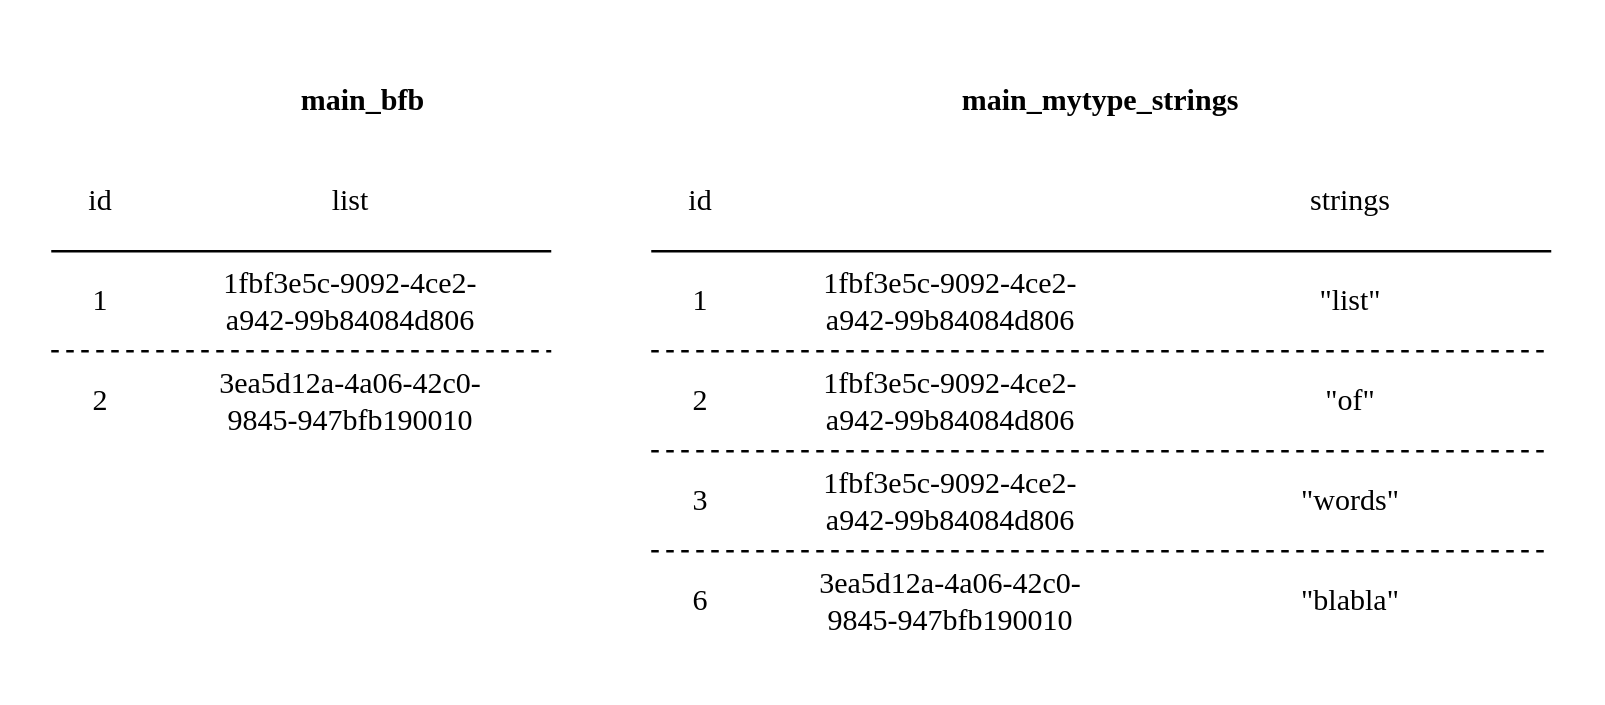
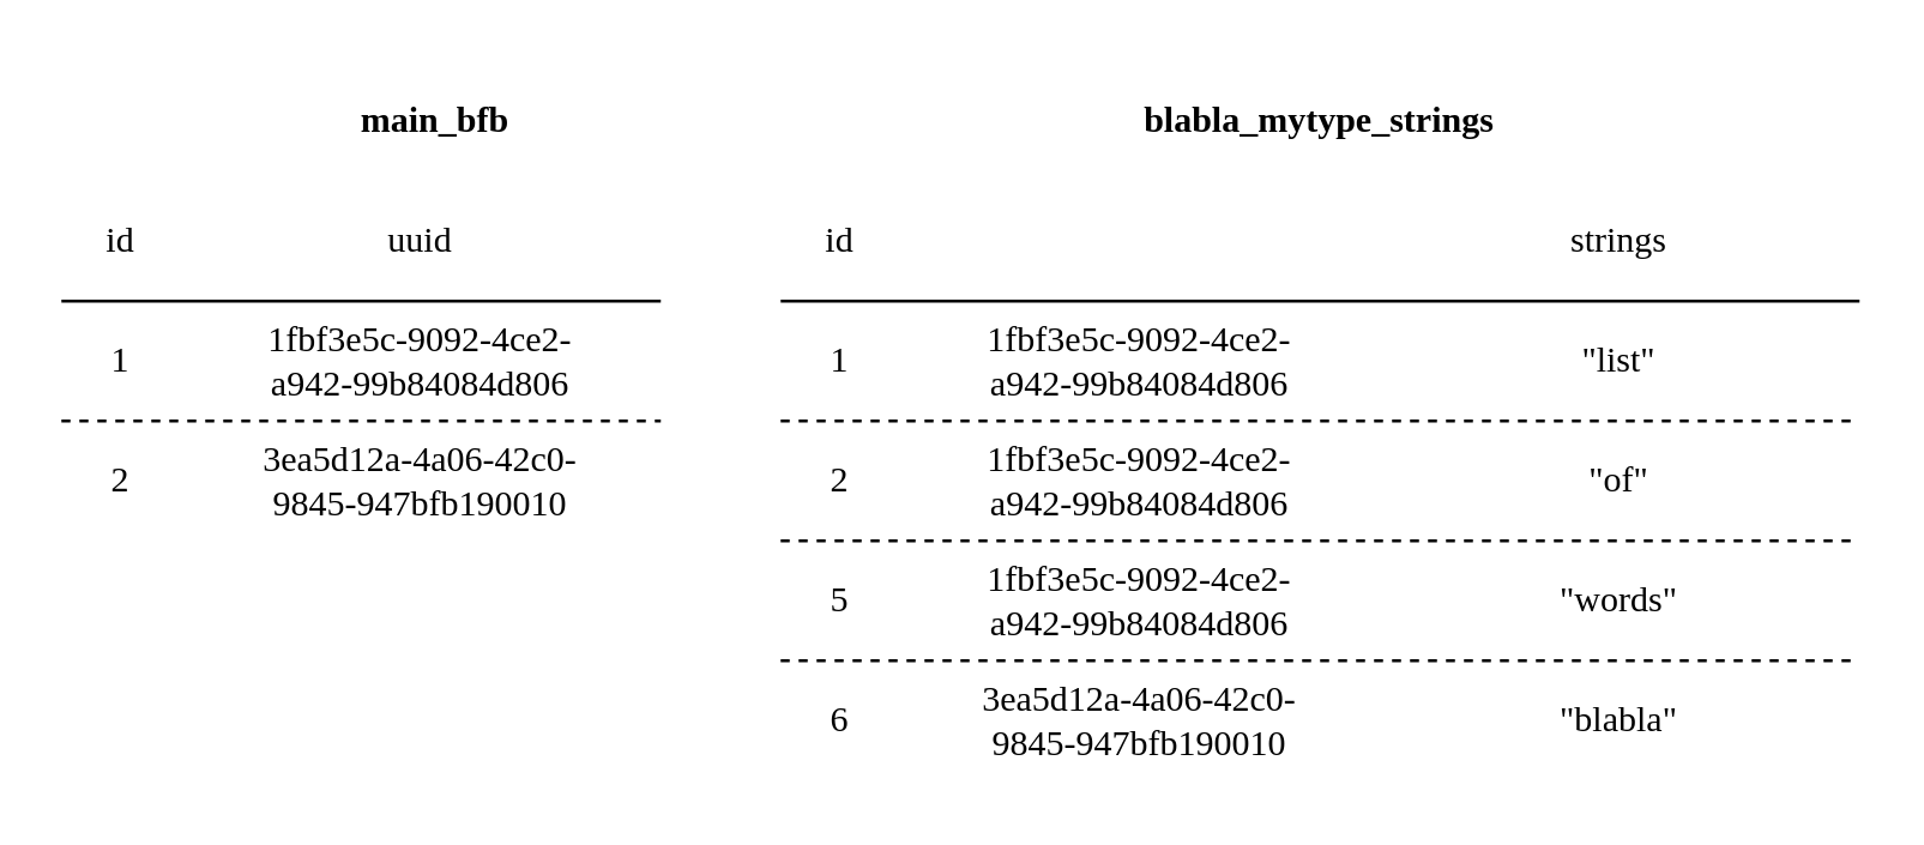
- <mxCell id="29" value="main_mytype_strings" style="rounded=0;whiteSpace=wrap;html=1;fontFamily=Lucida Console;fillColor=none;strokeColor=none;align=center;fontStyle=1" parent="1" vertex="1"><mxGeometry x="260" width="360" height="40" as="geometry" y="20" /></mxCell>
+ <mxCell id="29" value="blabla_mytype_strings" style="rounded=0;whiteSpace=wrap;html=1;fontFamily=Lucida Console;fillColor=none;strokeColor=none;align=center;fontStyle=1" parent="1" vertex="1"><mxGeometry x="260" width="360" height="40" as="geometry" y="20" /></mxCell>
- <mxCell id="3" value="list" style="rounded=0;whiteSpace=wrap;html=1;fontFamily=Lucida Console;fillColor=none;strokeColor=none;" parent="1" vertex="1"><mxGeometry x="60" y="60" width="160" height="40" as="geometry" /></mxCell>
+ <mxCell id="3" value="uuid" style="rounded=0;whiteSpace=wrap;html=1;fontFamily=Lucida Console;fillColor=none;strokeColor=none;" parent="1" vertex="1"><mxGeometry x="60" y="60" width="160" height="40" as="geometry" /></mxCell>
- <mxCell id="16" value="3" style="rounded=0;whiteSpace=wrap;html=1;fontFamily=Lucida Console;fillColor=none;strokeColor=none;" parent="1" vertex="1"><mxGeometry x="260" y="180" width="40" height="40" as="geometry" /></mxCell>
+ <mxCell id="16" value="5" style="rounded=0;whiteSpace=wrap;html=1;fontFamily=Lucida Console;fillColor=none;strokeColor=none;" parent="1" vertex="1"><mxGeometry x="260" y="180" width="40" height="40" as="geometry" /></mxCell>
